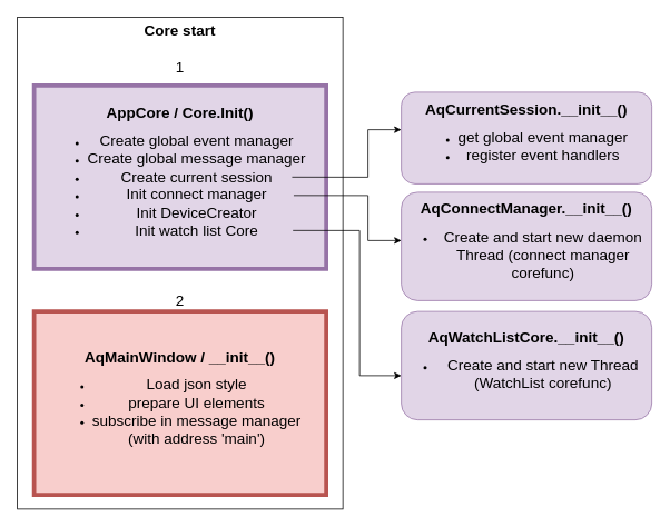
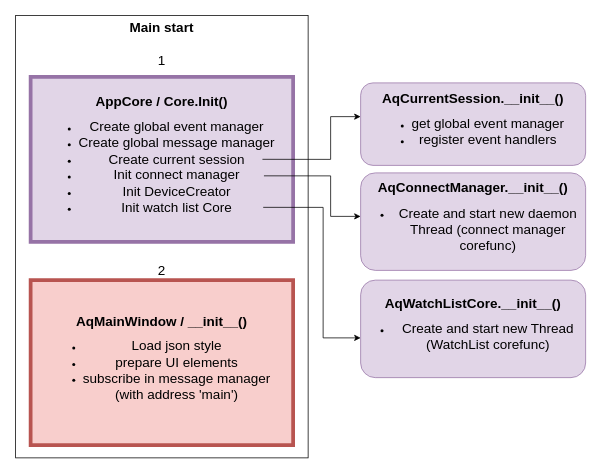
- <mxCell id="2" value="&lt;font style=&quot;font-size: 18px;&quot;&gt;&lt;b&gt;Core start&lt;/b&gt;&lt;/font&gt;&lt;div&gt;&lt;font style=&quot;font-size: 18px;&quot;&gt;&lt;b&gt;&lt;br&gt;&lt;/b&gt;&lt;/font&gt;&lt;/div&gt;&lt;div&gt;&lt;font style=&quot;font-size: 18px;&quot;&gt;1&lt;/font&gt;&lt;/div&gt;&lt;div&gt;&lt;font style=&quot;font-size: 18px;&quot;&gt;&lt;br&gt;&lt;/font&gt;&lt;/div&gt;&lt;div&gt;&lt;font style=&quot;font-size: 18px;&quot;&gt;&lt;br&gt;&lt;/font&gt;&lt;/div&gt;&lt;div&gt;&lt;font style=&quot;font-size: 18px;&quot;&gt;&lt;br&gt;&lt;/font&gt;&lt;/div&gt;&lt;div&gt;&lt;font style=&quot;font-size: 18px;&quot;&gt;&lt;br&gt;&lt;/font&gt;&lt;/div&gt;&lt;div&gt;&lt;font style=&quot;font-size: 18px;&quot;&gt;&lt;br&gt;&lt;/font&gt;&lt;/div&gt;&lt;div&gt;&lt;font style=&quot;font-size: 18px;&quot;&gt;&lt;br&gt;&lt;/font&gt;&lt;/div&gt;&lt;div&gt;&lt;font style=&quot;font-size: 18px;&quot;&gt;&lt;br&gt;&lt;/font&gt;&lt;/div&gt;&lt;div&gt;&lt;font style=&quot;font-size: 18px;&quot;&gt;&lt;br&gt;&lt;/font&gt;&lt;/div&gt;&lt;div&gt;&lt;font style=&quot;font-size: 18px;&quot;&gt;&lt;br&gt;&lt;/font&gt;&lt;/div&gt;&lt;div&gt;&lt;font style=&quot;font-size: 18px;&quot;&gt;&lt;br&gt;&lt;/font&gt;&lt;/div&gt;&lt;div&gt;&lt;font style=&quot;font-size: 18px;&quot;&gt;&lt;br&gt;&lt;/font&gt;&lt;/div&gt;&lt;div&gt;&lt;font style=&quot;font-size: 18px;&quot;&gt;&lt;br&gt;&lt;/font&gt;&lt;/div&gt;&lt;div&gt;&lt;font style=&quot;font-size: 18px;&quot;&gt;2&lt;/font&gt;&lt;/div&gt;" style="rounded=0;whiteSpace=wrap;html=1;verticalAlign=top;" vertex="1" parent="1"><mxGeometry x="20" y="20" width="390" height="590" as="geometry" /></mxCell>
+ <mxCell id="2" value="&lt;font style=&quot;font-size: 18px;&quot;&gt;&lt;b&gt;Main start&lt;/b&gt;&lt;/font&gt;&lt;div&gt;&lt;font style=&quot;font-size: 18px;&quot;&gt;&lt;b&gt;&lt;br&gt;&lt;/b&gt;&lt;/font&gt;&lt;/div&gt;&lt;div&gt;&lt;font style=&quot;font-size: 18px;&quot;&gt;1&lt;/font&gt;&lt;/div&gt;&lt;div&gt;&lt;font style=&quot;font-size: 18px;&quot;&gt;&lt;br&gt;&lt;/font&gt;&lt;/div&gt;&lt;div&gt;&lt;font style=&quot;font-size: 18px;&quot;&gt;&lt;br&gt;&lt;/font&gt;&lt;/div&gt;&lt;div&gt;&lt;font style=&quot;font-size: 18px;&quot;&gt;&lt;br&gt;&lt;/font&gt;&lt;/div&gt;&lt;div&gt;&lt;font style=&quot;font-size: 18px;&quot;&gt;&lt;br&gt;&lt;/font&gt;&lt;/div&gt;&lt;div&gt;&lt;font style=&quot;font-size: 18px;&quot;&gt;&lt;br&gt;&lt;/font&gt;&lt;/div&gt;&lt;div&gt;&lt;font style=&quot;font-size: 18px;&quot;&gt;&lt;br&gt;&lt;/font&gt;&lt;/div&gt;&lt;div&gt;&lt;font style=&quot;font-size: 18px;&quot;&gt;&lt;br&gt;&lt;/font&gt;&lt;/div&gt;&lt;div&gt;&lt;font style=&quot;font-size: 18px;&quot;&gt;&lt;br&gt;&lt;/font&gt;&lt;/div&gt;&lt;div&gt;&lt;font style=&quot;font-size: 18px;&quot;&gt;&lt;br&gt;&lt;/font&gt;&lt;/div&gt;&lt;div&gt;&lt;font style=&quot;font-size: 18px;&quot;&gt;&lt;br&gt;&lt;/font&gt;&lt;/div&gt;&lt;div&gt;&lt;font style=&quot;font-size: 18px;&quot;&gt;&lt;br&gt;&lt;/font&gt;&lt;/div&gt;&lt;div&gt;&lt;font style=&quot;font-size: 18px;&quot;&gt;&lt;br&gt;&lt;/font&gt;&lt;/div&gt;&lt;div&gt;&lt;font style=&quot;font-size: 18px;&quot;&gt;2&lt;/font&gt;&lt;/div&gt;" style="rounded=0;whiteSpace=wrap;html=1;verticalAlign=top;" vertex="1" parent="1"><mxGeometry x="20" y="20" width="390" height="590" as="geometry" /></mxCell>
